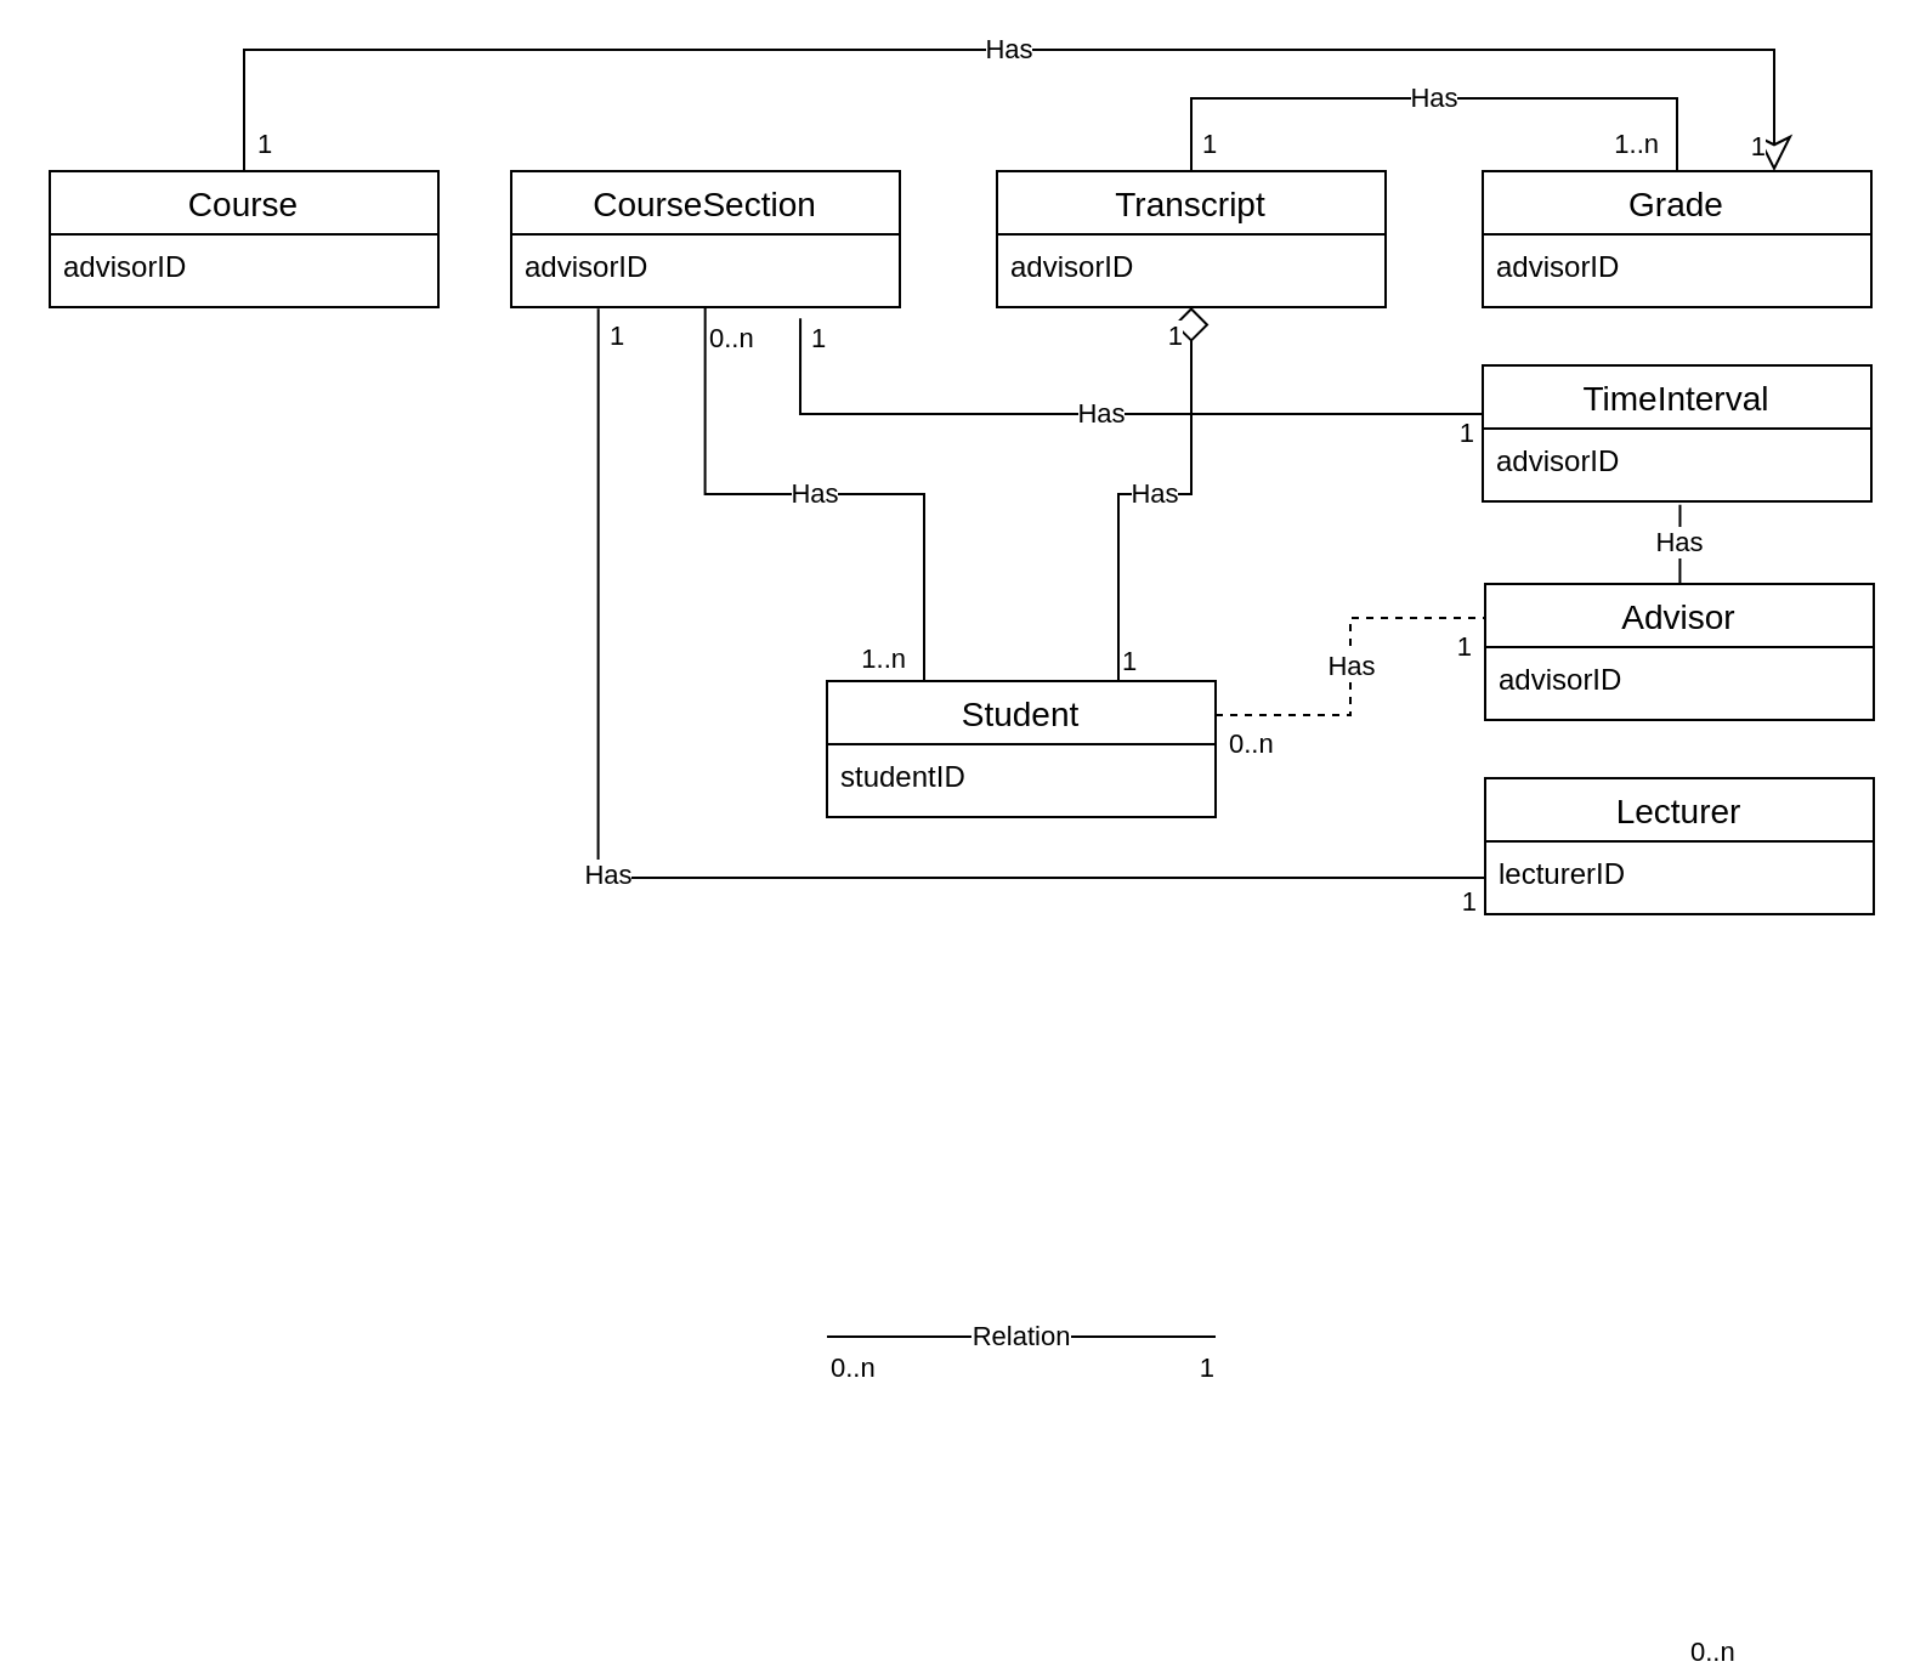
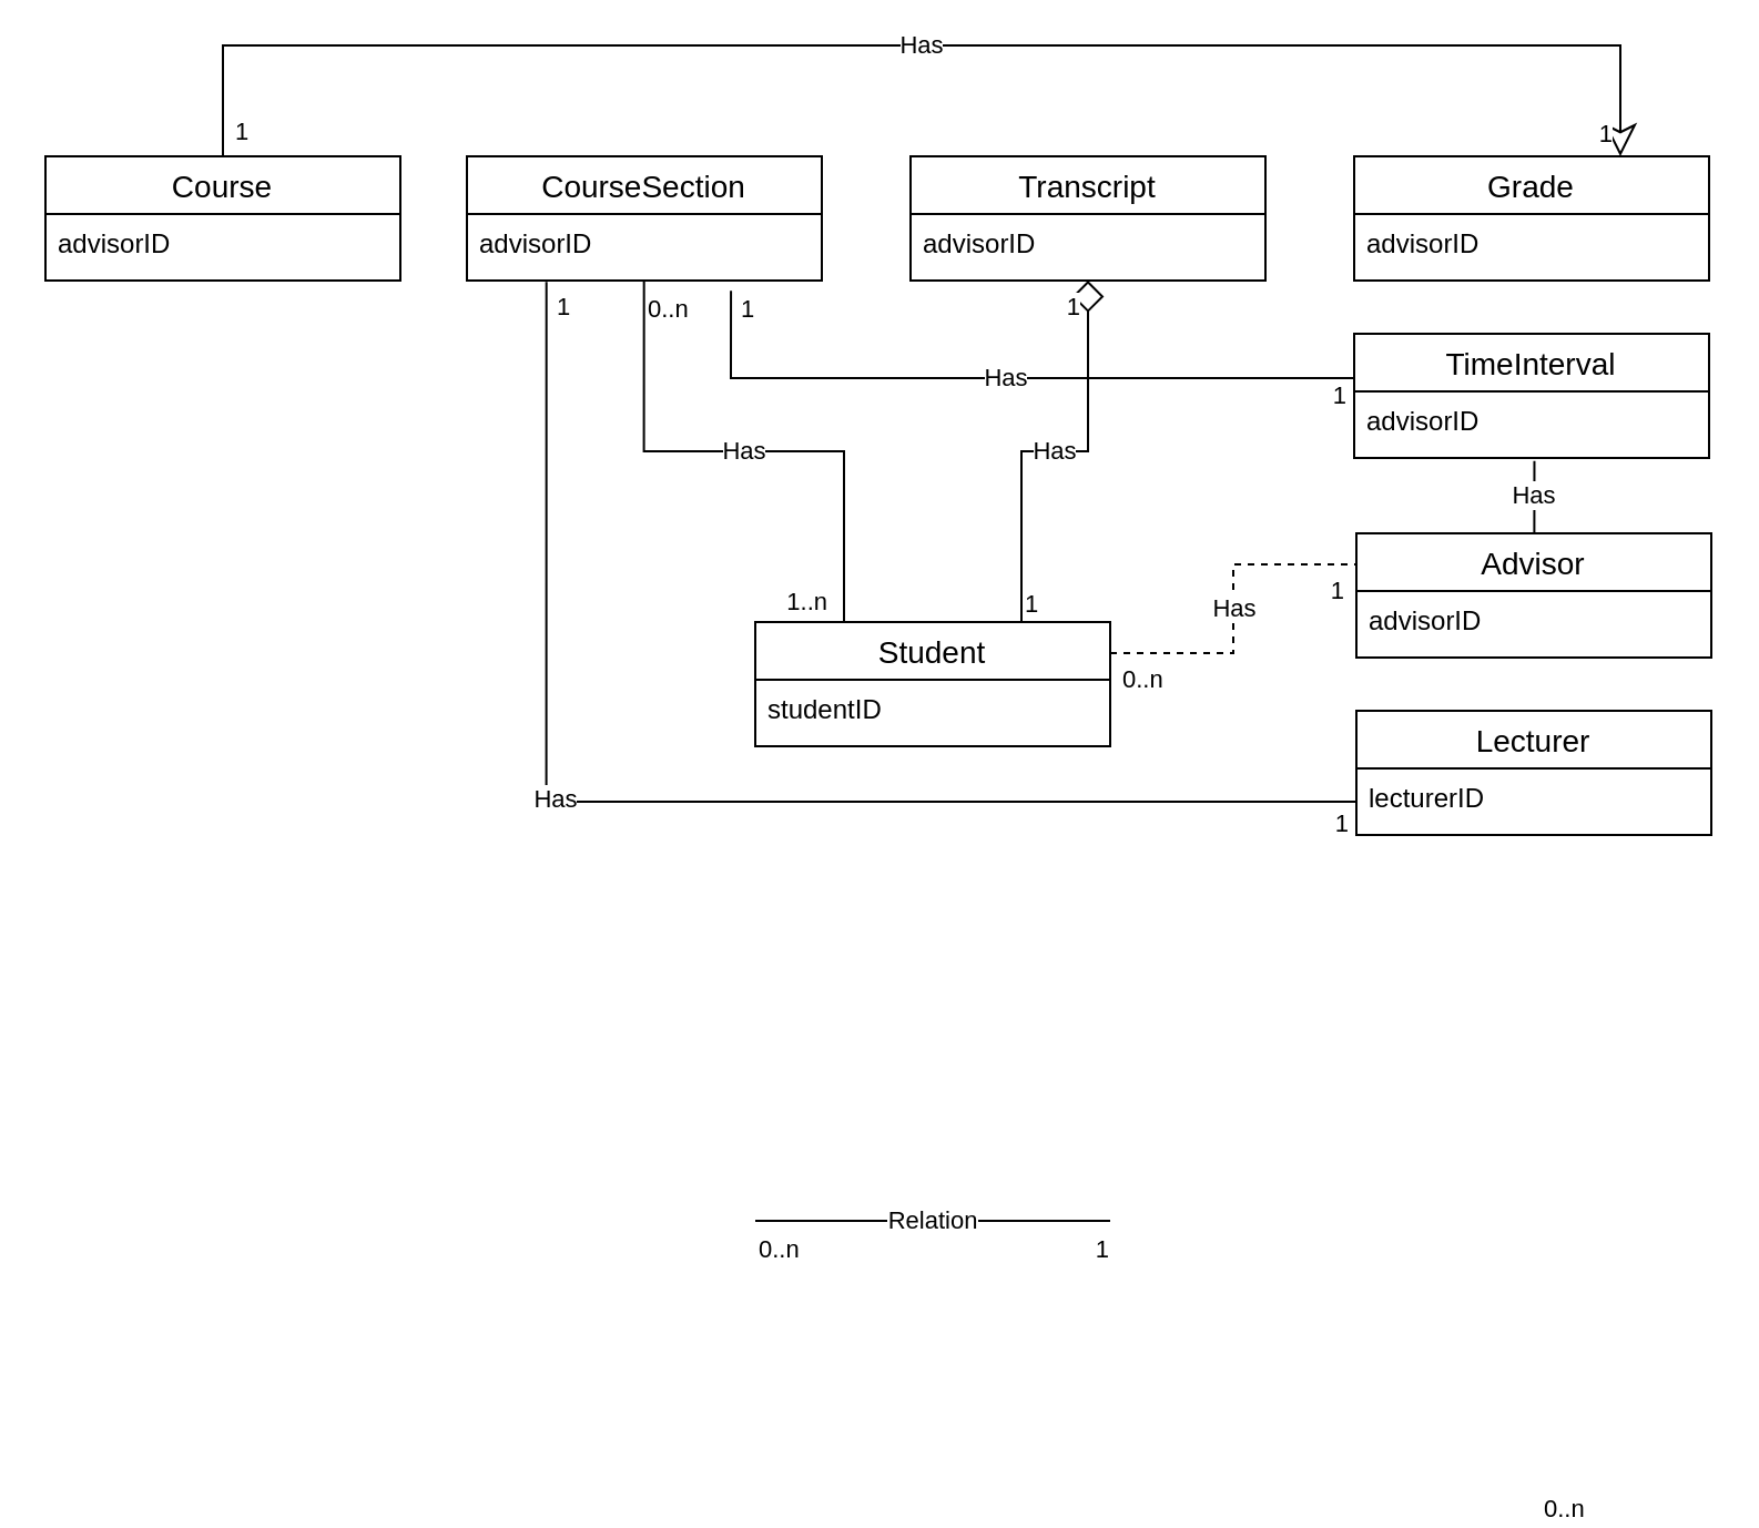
- <mxCell id="33" value="Has" style="endArrow=none;html=1;endSize=12;startArrow=none;startSize=14;startFill=0;edgeStyle=orthogonalEdgeStyle;rounded=0;endFill=0;entryX=0.5;entryY=0;entryDx=0;entryDy=0;exitX=0.5;exitY=0;exitDx=0;exitDy=0;" edge="1" parent="1" source="12" target="14"><mxGeometry relative="1" as="geometry"><mxPoint x="530" y="50" as="sourcePoint" /><mxPoint x="690" y="50" as="targetPoint" /><Array as="points"><mxPoint x="490" y="40" /><mxPoint x="690" y="40" /></Array></mxGeometry></mxCell>
- <mxCell id="34" value="1" style="edgeLabel;resizable=0;html=1;align=left;verticalAlign=top;" connectable="0" vertex="1" parent="33"><mxGeometry x="-1" relative="1" as="geometry"><mxPoint x="3" y="-24" as="offset" /></mxGeometry></mxCell>
- <mxCell id="35" value="1..n" style="edgeLabel;resizable=0;html=1;align=right;verticalAlign=top;" connectable="0" vertex="1" parent="33"><mxGeometry x="1" relative="1" as="geometry"><mxPoint x="-7" y="-24" as="offset" /></mxGeometry></mxCell>
